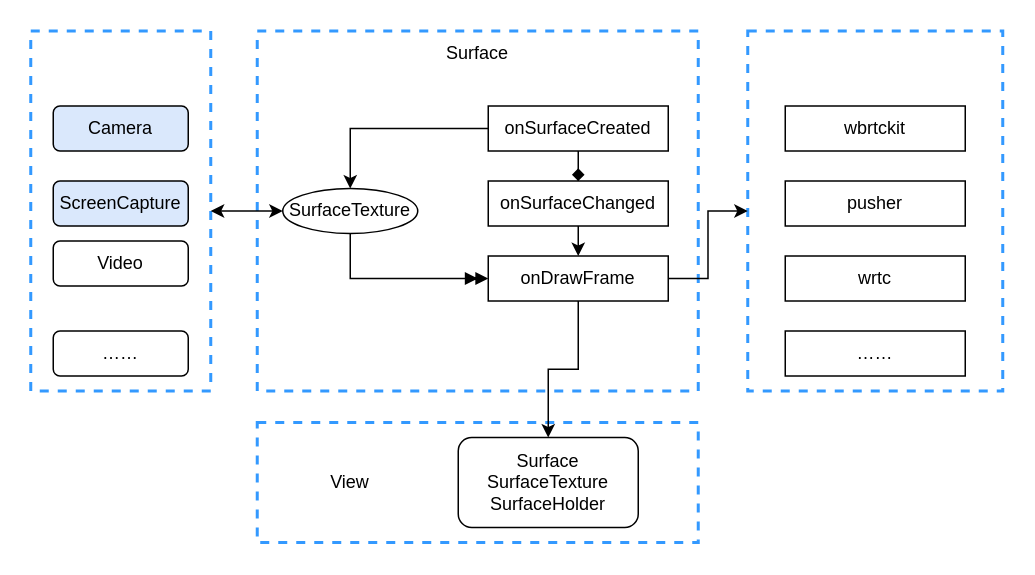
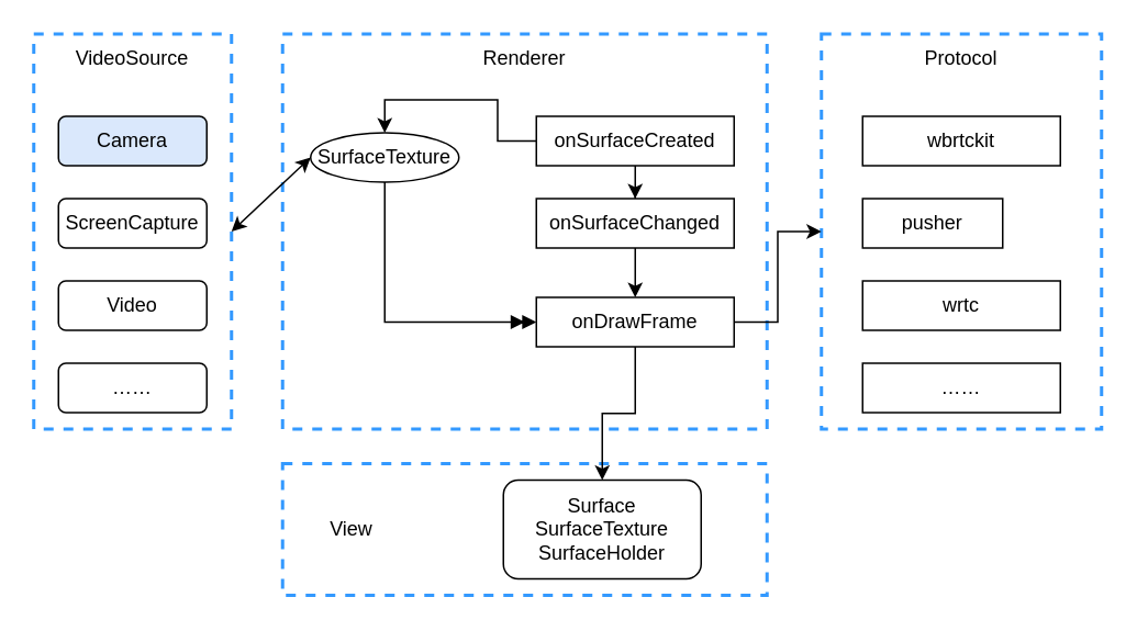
+ <mxCell id="10" value="VideoSource" style="text;html=1;strokeColor=none;fillColor=none;align=center;verticalAlign=middle;whiteSpace=wrap;rounded=0;dashed=1;" vertex="1" parent="1"><mxGeometry x="50" y="20" width="60" height="30" as="geometry" /></mxCell>
- <mxCell id="20" value="Surface" style="text;html=1;strokeColor=none;fillColor=none;align=center;verticalAlign=middle;whiteSpace=wrap;rounded=0;dashed=1;" vertex="1" parent="1"><mxGeometry x="288" y="20" width="60" height="30" as="geometry" /></mxCell>
+ <mxCell id="20" value="Renderer" style="text;html=1;strokeColor=none;fillColor=none;align=center;verticalAlign=middle;whiteSpace=wrap;rounded=0;dashed=1;" vertex="1" parent="1"><mxGeometry x="288" y="20" width="60" height="30" as="geometry" /></mxCell>
+ <mxCell id="26" value="Protocol" style="text;html=1;strokeColor=none;fillColor=none;align=center;verticalAlign=middle;whiteSpace=wrap;rounded=0;dashed=1;" vertex="1" parent="1"><mxGeometry x="553" y="20" width="60" height="30" as="geometry" /></mxCell>
- <mxCell id="15" value="" style="edgeStyle=orthogonalEdgeStyle;rounded=0;orthogonalLoop=1;jettySize=auto;html=1;strokeColor=default;endArrow=diamond;" edge="1" parent="1" source="16" target="22"><mxGeometry relative="1" as="geometry" /></mxCell>
+ <mxCell id="15" value="" style="edgeStyle=orthogonalEdgeStyle;rounded=0;orthogonalLoop=1;jettySize=auto;html=1;strokeColor=default;" edge="1" parent="1" source="16" target="22"><mxGeometry relative="1" as="geometry" /></mxCell>
- <mxCell id="7" value="ScreenCapture" style="rounded=1;whiteSpace=wrap;html=1;fillColor=#dae8fc;" vertex="1" parent="1"><mxGeometry x="35" y="120" width="90" height="30" as="geometry" /></mxCell>
+ <mxCell id="7" value="ScreenCapture" style="rounded=1;whiteSpace=wrap;html=1;" vertex="1" parent="1"><mxGeometry x="35" y="120" width="90" height="30" as="geometry" /></mxCell>
- <mxCell id="24" value="pusher" style="rounded=0;whiteSpace=wrap;html=1;strokeColor=#000000;strokeWidth=1;fillColor=default;" vertex="1" parent="1"><mxGeometry x="523" y="120" width="120" height="30" as="geometry" /></mxCell>
+ <mxCell id="24" value="pusher" style="rounded=0;whiteSpace=wrap;html=1;strokeColor=#000000;strokeWidth=1;fillColor=default;" vertex="1" parent="1"><mxGeometry x="523" y="120" width="85" height="30" as="geometry" /></mxCell>
- <mxCell id="12" value="SurfaceTexture" style="ellipse;whiteSpace=wrap;html=1;strokeColor=#000000;fillColor=default;" vertex="1" parent="1"><mxGeometry x="188" y="125" width="90" height="30" as="geometry" /></mxCell>
+ <mxCell id="12" value="SurfaceTexture" style="ellipse;whiteSpace=wrap;html=1;strokeColor=#000000;fillColor=default;" vertex="1" parent="1"><mxGeometry x="188" y="80" width="90" height="30" as="geometry" /></mxCell>
- <mxCell id="8" value="Video" style="rounded=1;whiteSpace=wrap;html=1;" vertex="1" parent="1"><mxGeometry x="35" y="160" width="90" height="30" as="geometry" /></mxCell>
+ <mxCell id="8" value="Video" style="rounded=1;whiteSpace=wrap;html=1;" vertex="1" parent="1"><mxGeometry x="35" y="170" width="90" height="30" as="geometry" /></mxCell>
- <mxCell id="19" value="onDrawFrame" style="rounded=0;whiteSpace=wrap;html=1;strokeColor=#000000;strokeWidth=1;fillColor=default;" vertex="1" parent="1"><mxGeometry x="325" y="170" width="120" height="30" as="geometry" /></mxCell>
+ <mxCell id="19" value="onDrawFrame" style="rounded=0;whiteSpace=wrap;html=1;strokeColor=#000000;strokeWidth=1;fillColor=default;" vertex="1" parent="1"><mxGeometry x="325" y="180" width="120" height="30" as="geometry" /></mxCell>
- <mxCell id="28" value="View" style="text;html=1;strokeColor=none;fillColor=none;align=center;verticalAlign=middle;whiteSpace=wrap;rounded=0;" vertex="1" parent="1"><mxGeometry x="203" y="306" width="60" height="30" as="geometry" /></mxCell>
+ <mxCell id="28" value="View" style="text;html=1;strokeColor=none;fillColor=none;align=center;verticalAlign=middle;whiteSpace=wrap;rounded=0;" vertex="1" parent="1"><mxGeometry x="183" y="306" width="60" height="30" as="geometry" /></mxCell>
